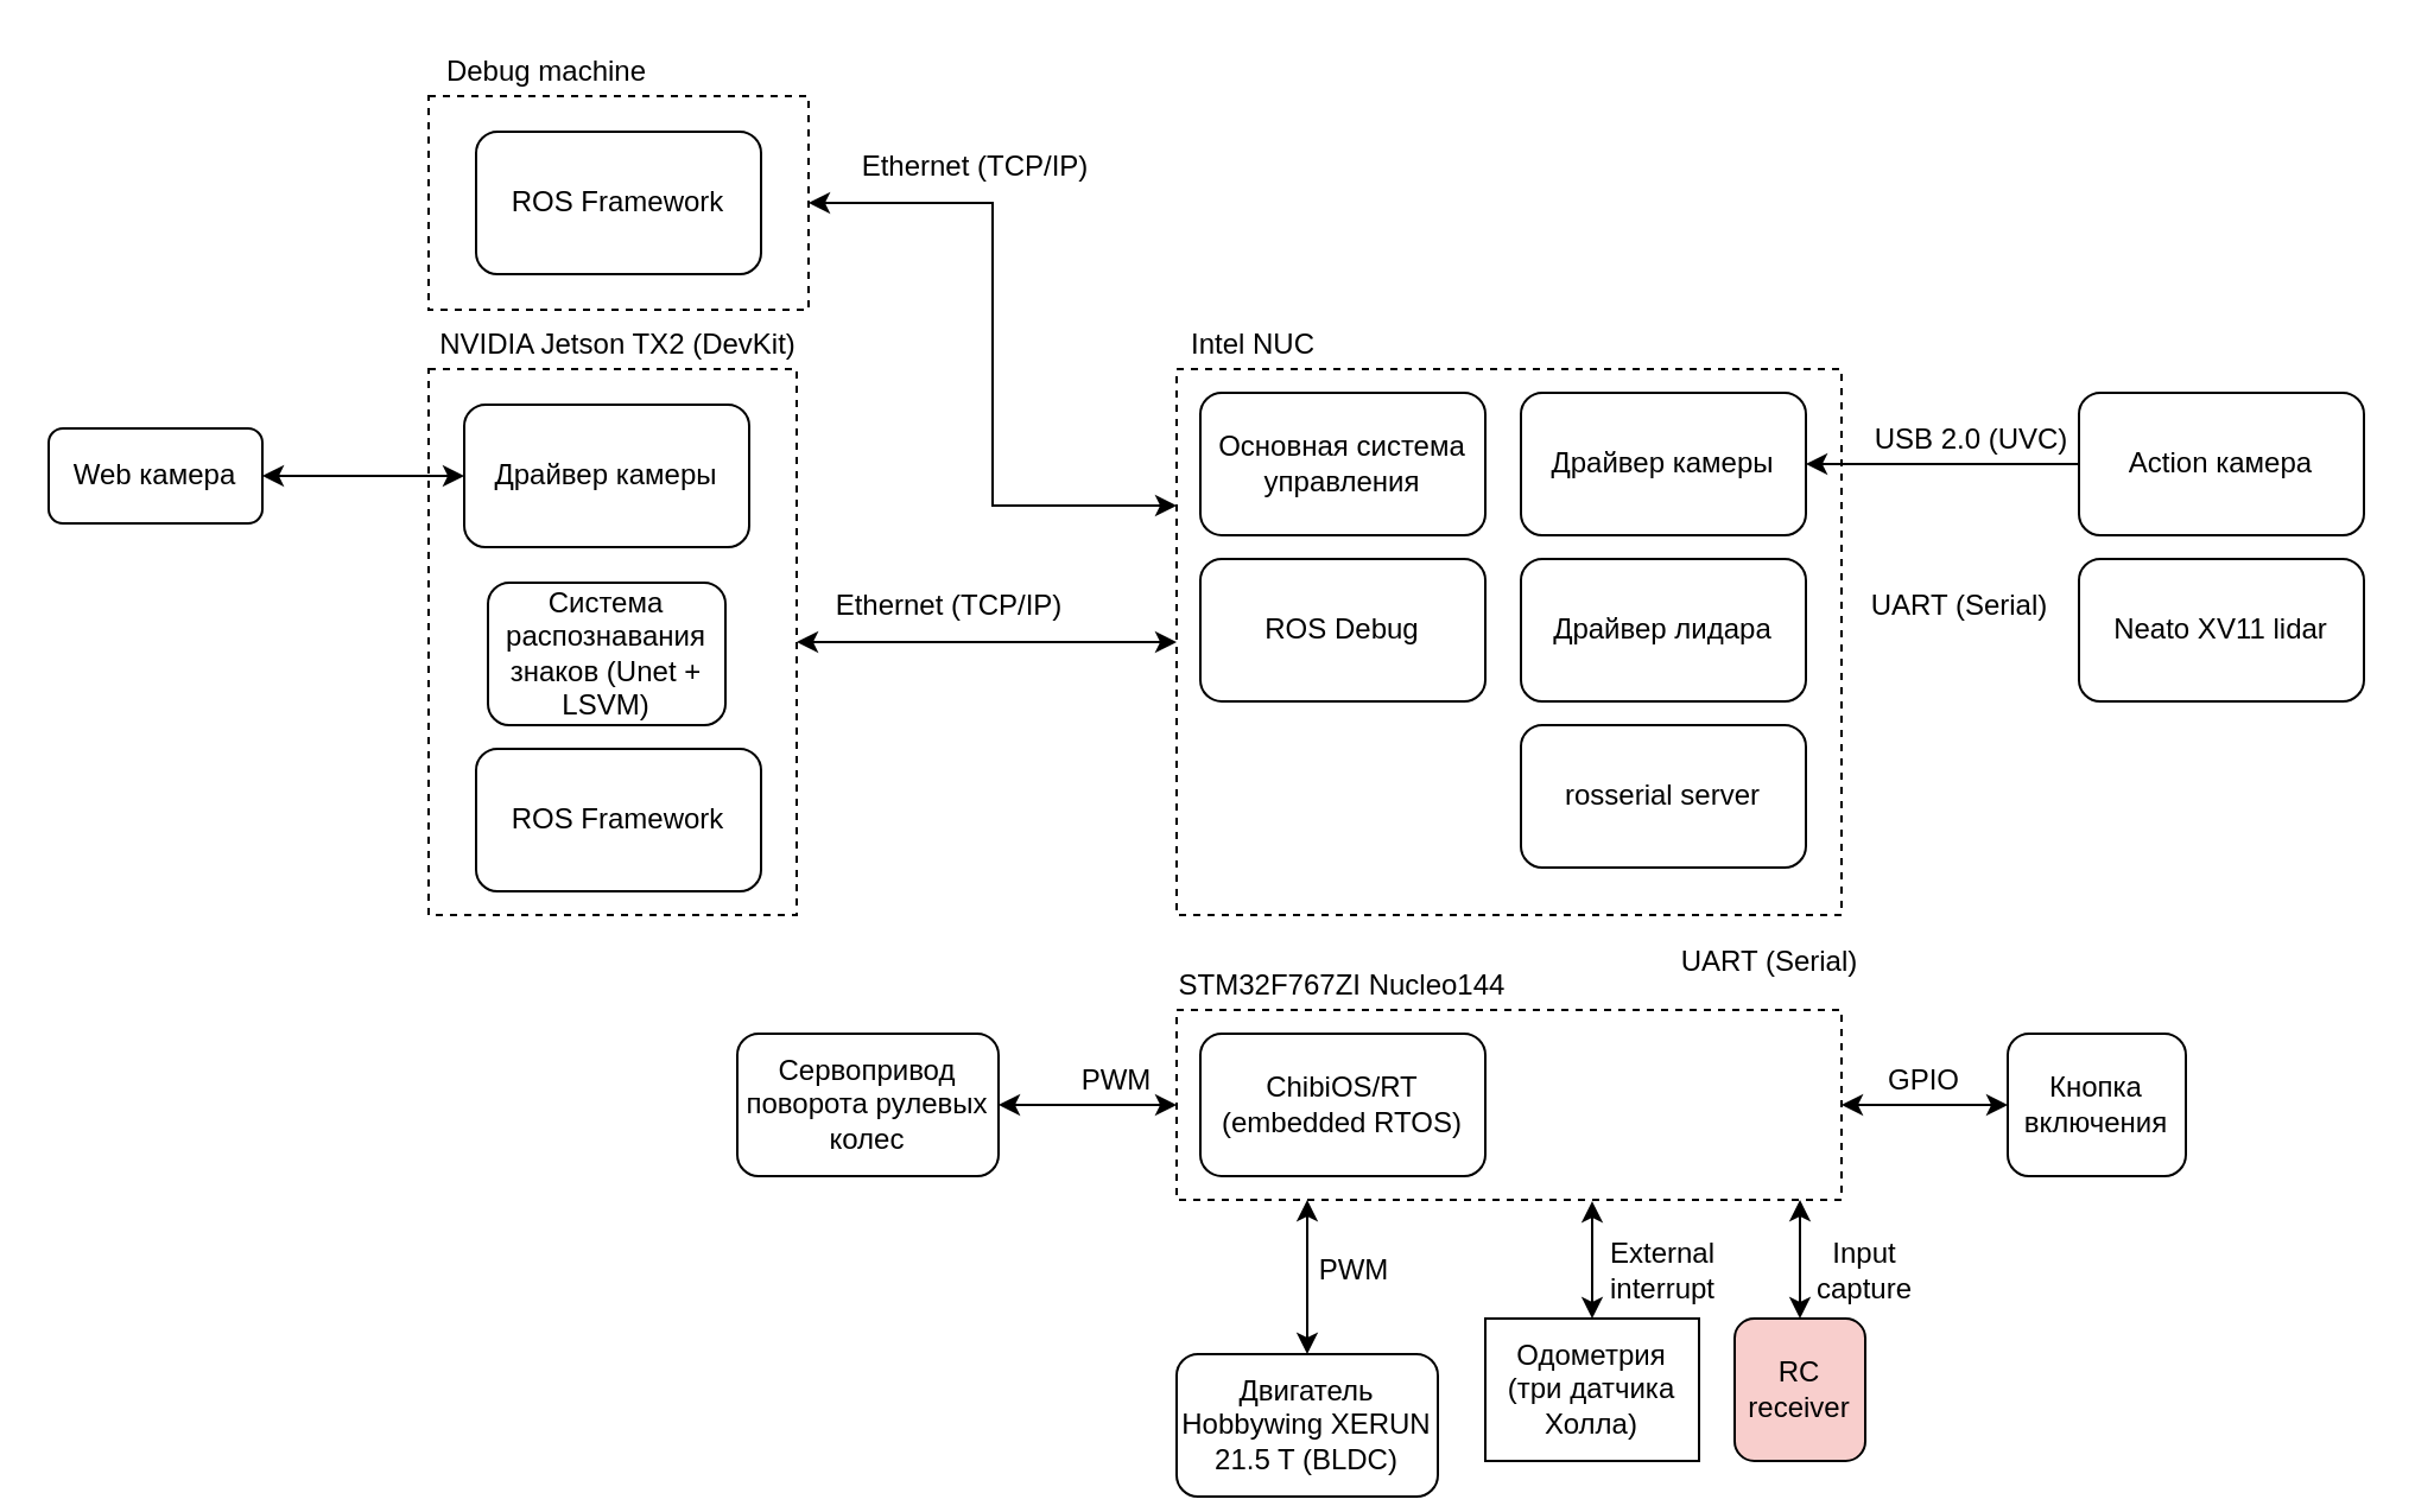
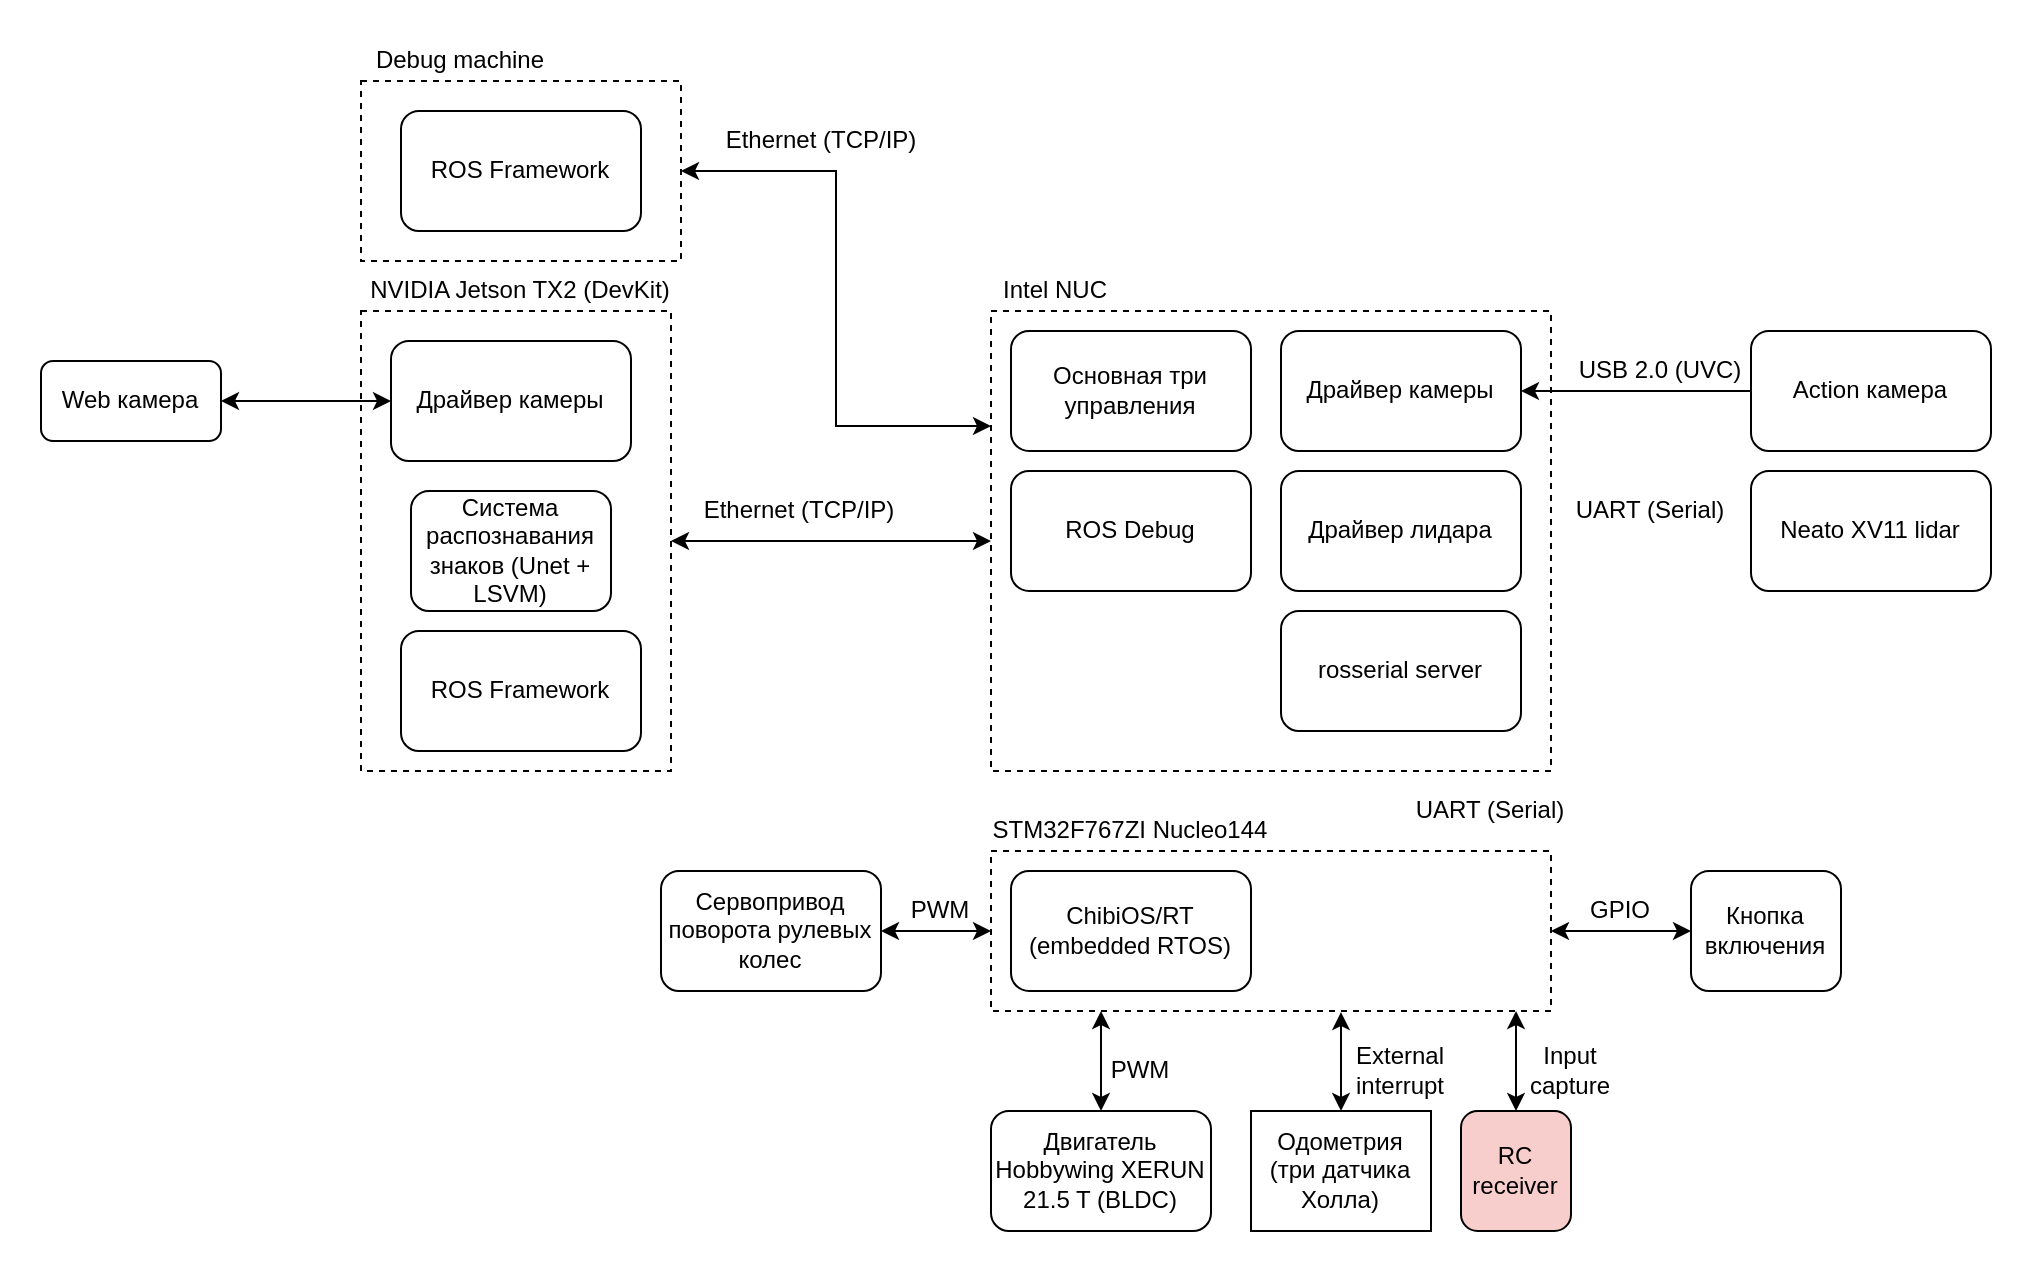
- <mxCell id="9" value="Основная система управления" style="rounded=1;whiteSpace=wrap;html=1;" vertex="1" parent="1"><mxGeometry x="505" y="165" width="120" height="60" as="geometry" /></mxCell>
+ <mxCell id="9" value="Основная три управления" style="rounded=1;whiteSpace=wrap;html=1;" vertex="1" parent="1"><mxGeometry x="505" y="165" width="120" height="60" as="geometry" /></mxCell>
- <mxCell id="34" value="Сервопривод поворота рулевых колес" style="rounded=1;whiteSpace=wrap;html=1;" vertex="1" parent="1"><mxGeometry x="310" y="435" width="110" height="60" as="geometry" /></mxCell>
+ <mxCell id="34" value="Сервопривод поворота рулевых колес" style="rounded=1;whiteSpace=wrap;html=1;" vertex="1" parent="1"><mxGeometry x="330" y="435" width="110" height="60" as="geometry" /></mxCell>
- <mxCell id="17" value="Двигатель Hobbywing XERUN 21.5 T (BLDC)" style="rounded=1;whiteSpace=wrap;html=1;" vertex="1" parent="1"><mxGeometry x="495" y="570" width="110" height="60" as="geometry" /></mxCell>
+ <mxCell id="17" value="Двигатель Hobbywing XERUN 21.5 T (BLDC)" style="rounded=1;whiteSpace=wrap;html=1;" vertex="1" parent="1"><mxGeometry x="495" y="555" width="110" height="60" as="geometry" /></mxCell>
